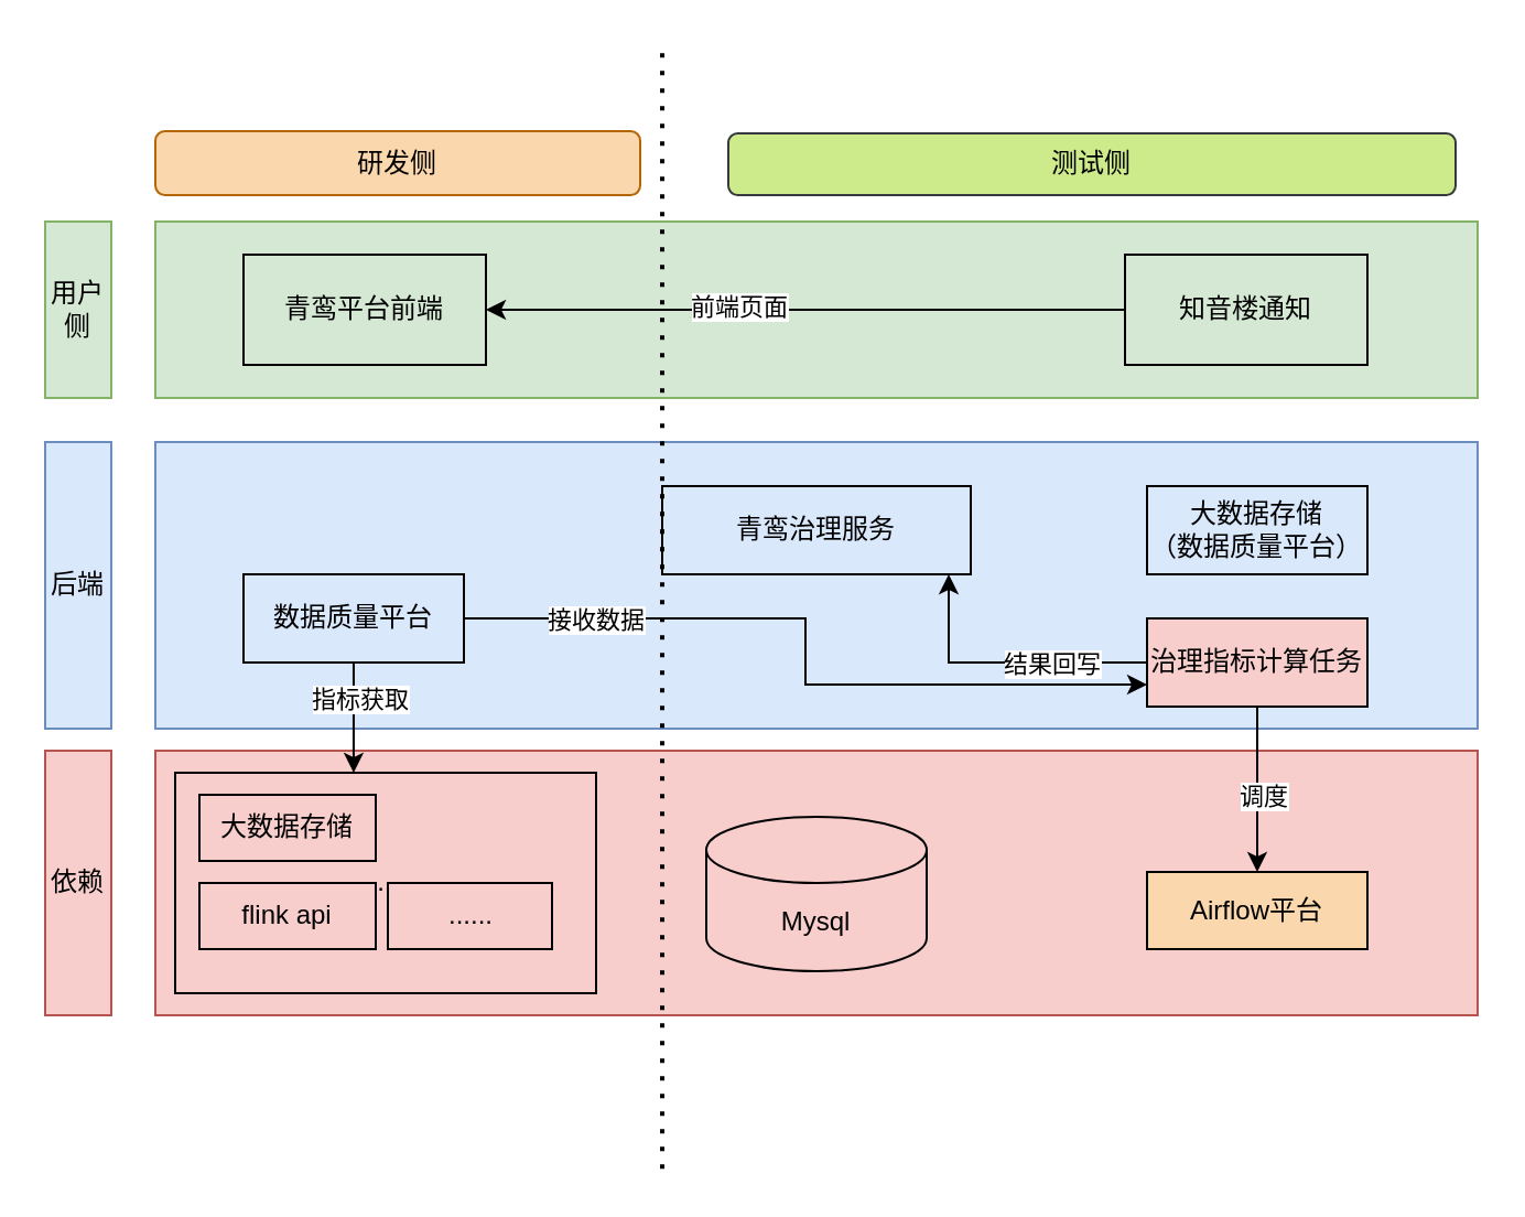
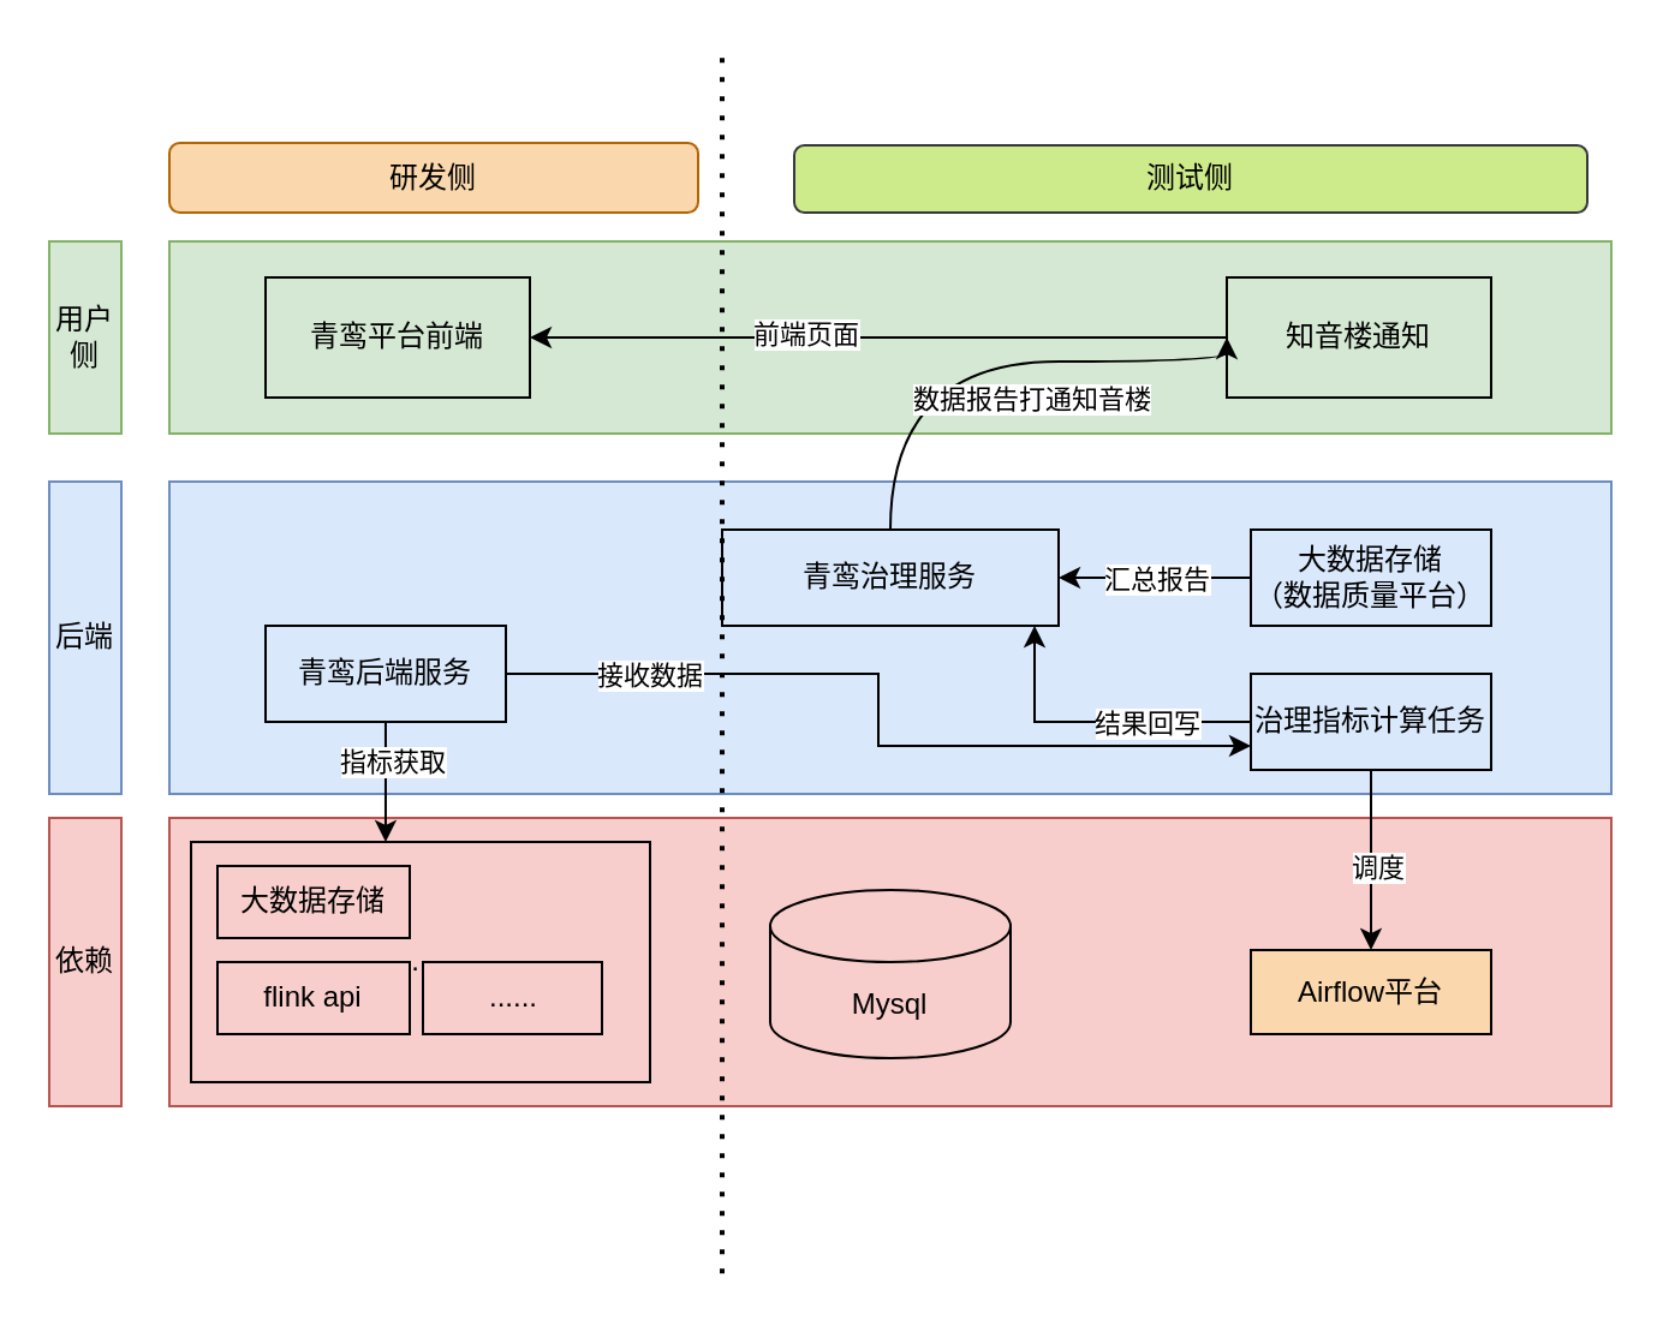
+ <mxCell id="12" style="edgeStyle=orthogonalEdgeStyle;rounded=0;orthogonalLoop=1;jettySize=auto;html=1;entryX=0;entryY=0.5;entryDx=0;entryDy=0;curved=1;" parent="1" source="14" target="7" edge="1"><mxGeometry relative="1" as="geometry"><Array as="points"><mxPoint x="370" y="150" /></Array></mxGeometry></mxCell>
+ <mxCell id="13" value="数据报告打通知音楼" style="edgeLabel;html=1;align=center;verticalAlign=middle;resizable=0;points=[];fillColor=#D5E8D4;" parent="12" vertex="1" connectable="0"><mxGeometry x="0.141" y="-11" relative="1" as="geometry"><mxPoint x="2" y="4" as="offset" /></mxGeometry></mxCell>
+ <mxCell id="21" style="edgeStyle=orthogonalEdgeStyle;rounded=0;orthogonalLoop=1;jettySize=auto;html=1;" parent="1" source="23" target="14" edge="1"><mxGeometry relative="1" as="geometry" /></mxCell>
+ <mxCell id="22" value="汇总报告" style="edgeLabel;html=1;align=center;verticalAlign=middle;resizable=0;points=[];" parent="21" vertex="1" connectable="0"><mxGeometry x="-0.391" y="-1" relative="1" as="geometry"><mxPoint x="-16" y="1" as="offset" /></mxGeometry></mxCell>
- <mxCell id="26" value="数据质量平台" style="rounded=0;whiteSpace=wrap;html=1;fillColor=#dae8fc;strokeColor=#000000;" parent="1" vertex="1"><mxGeometry x="110" y="260" width="100" height="40" as="geometry" /></mxCell>
+ <mxCell id="26" value="青鸾后端服务" style="rounded=0;whiteSpace=wrap;html=1;fillColor=#dae8fc;strokeColor=#000000;" parent="1" vertex="1"><mxGeometry x="110" y="260" width="100" height="40" as="geometry" /></mxCell>
- <mxCell id="19" value="治理指标计算任务" style="rounded=0;whiteSpace=wrap;html=1;fillColor=#f8cecc;strokeColor=#000000;" parent="1" vertex="1"><mxGeometry x="520" y="280" width="100" height="40" as="geometry" /></mxCell>
+ <mxCell id="19" value="治理指标计算任务" style="rounded=0;whiteSpace=wrap;html=1;fillColor=#dae8fc;strokeColor=#000000;" parent="1" vertex="1"><mxGeometry x="520" y="280" width="100" height="40" as="geometry" /></mxCell>
